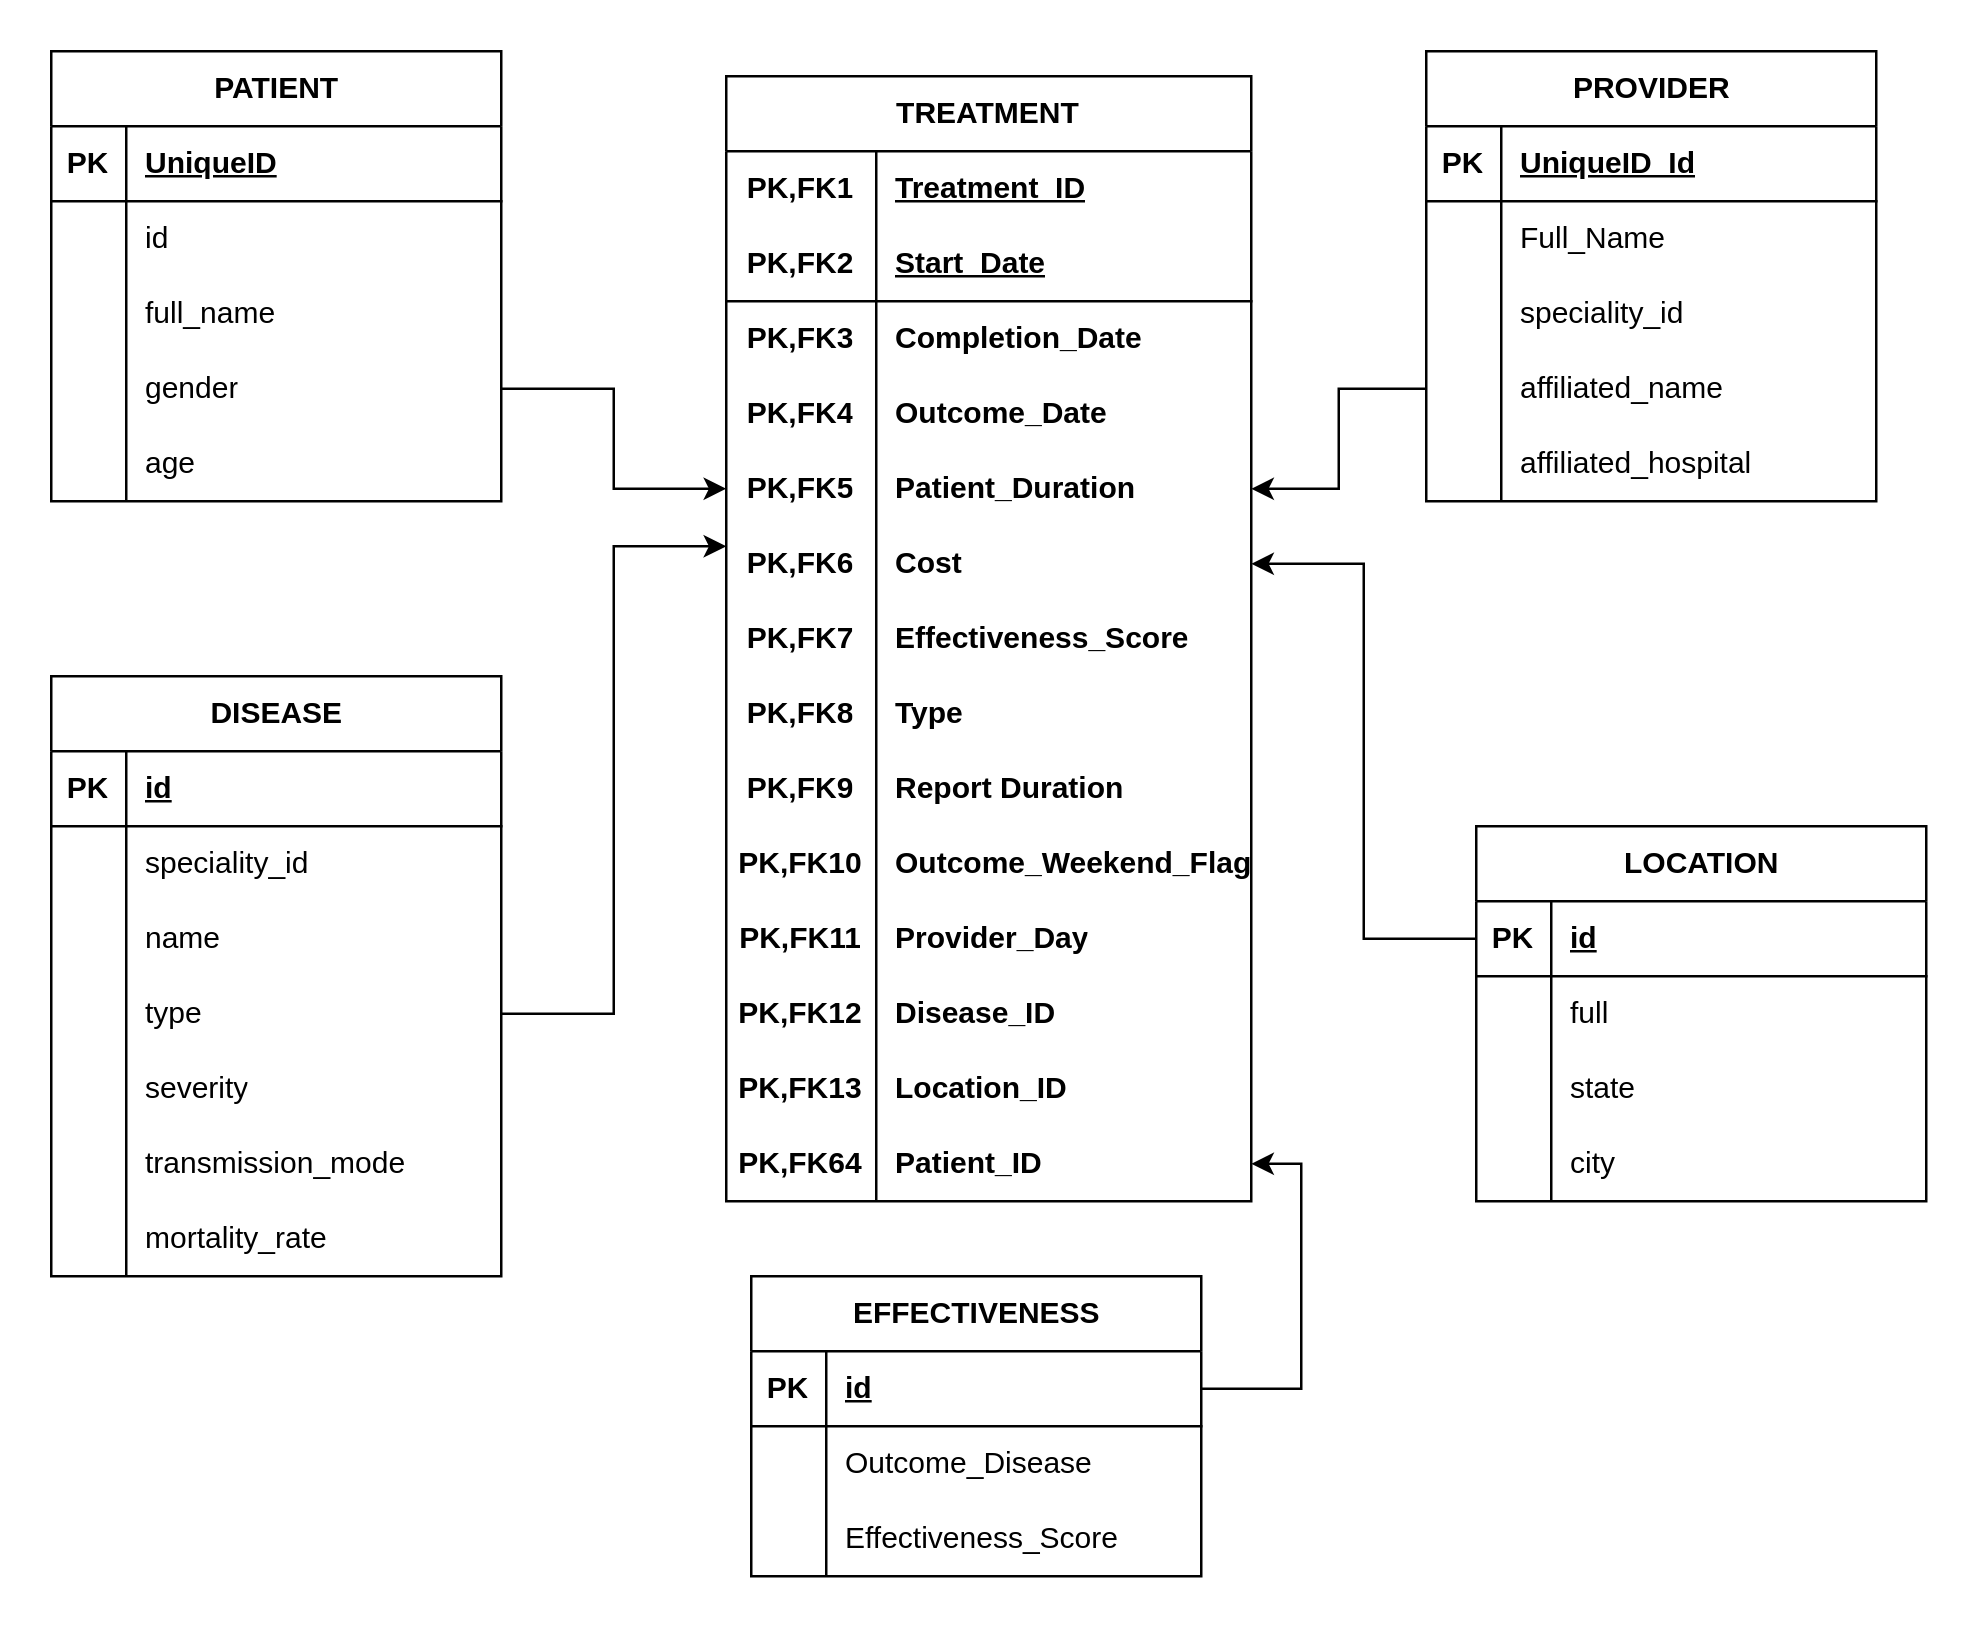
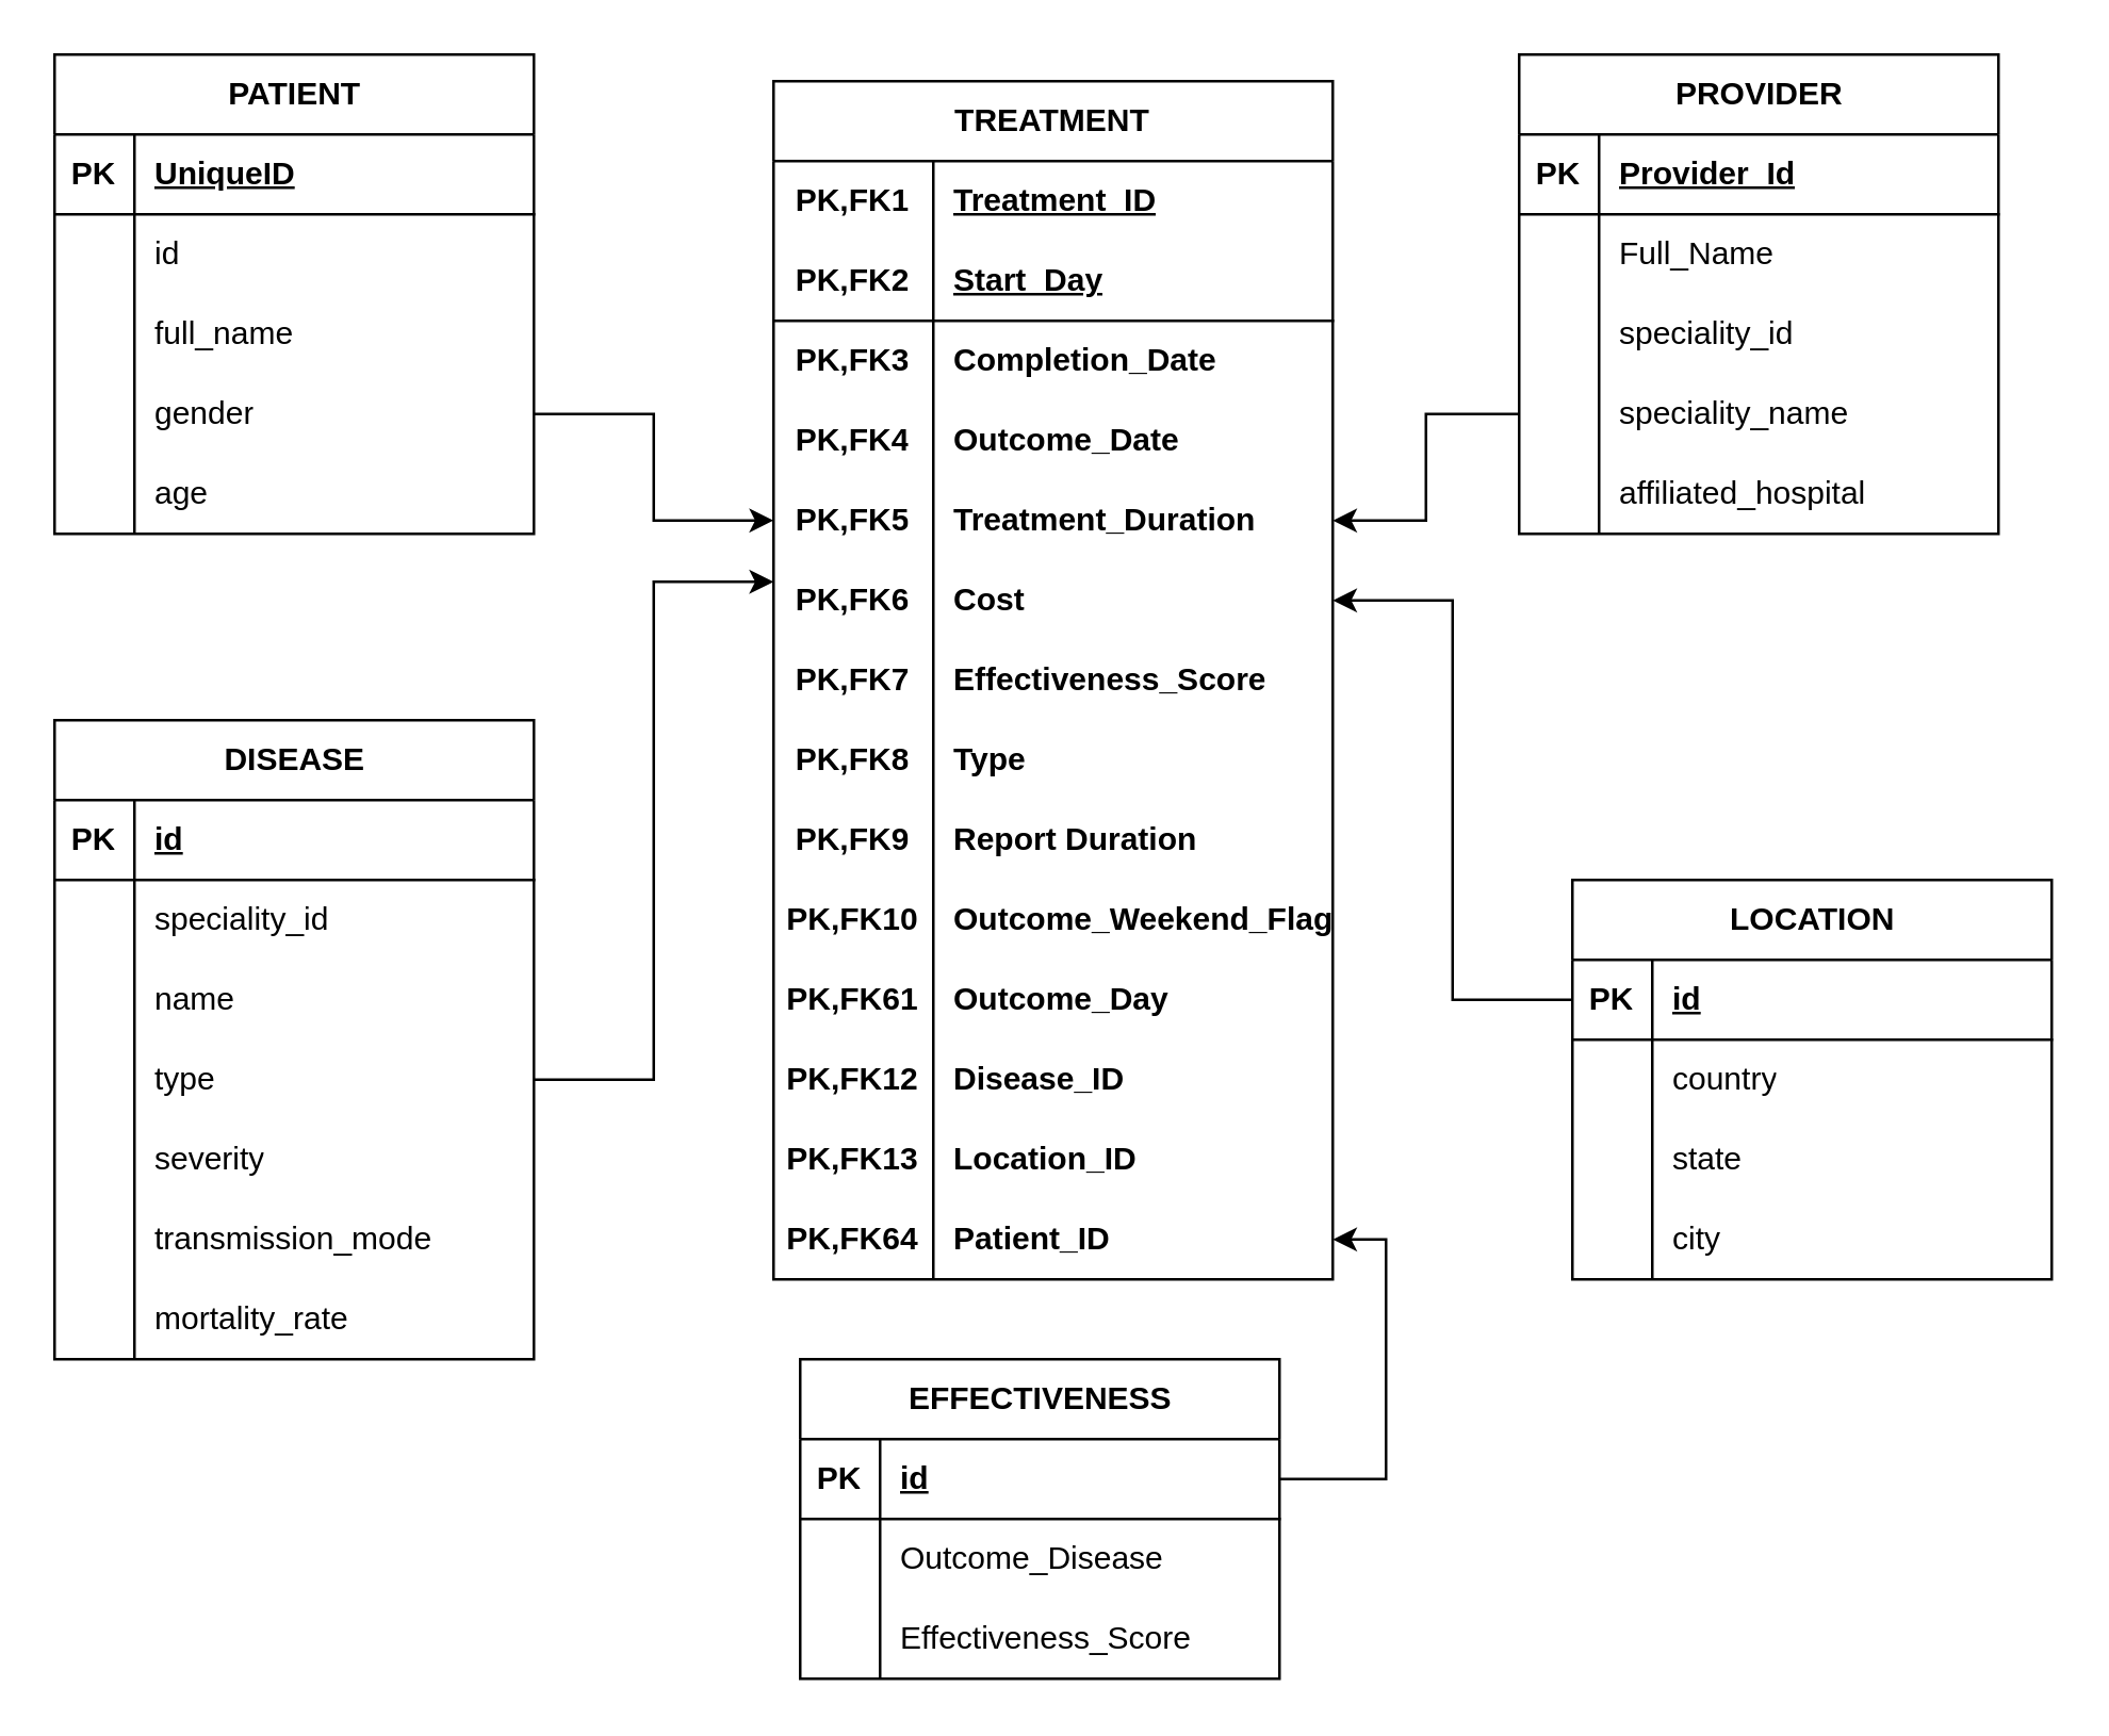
- <mxCell id="64" value="UniqueID_Id" style="shape=partialRectangle;connectable=0;fillColor=none;top=0;left=0;bottom=0;right=0;align=left;spacingLeft=6;fontStyle=5;overflow=hidden;whiteSpace=wrap;html=1;" parent="62" vertex="1"><mxGeometry x="30" width="150" height="30" as="geometry"><mxRectangle width="150" height="30" as="alternateBounds" /></mxGeometry></mxCell>
+ <mxCell id="64" value="Provider_Id" style="shape=partialRectangle;connectable=0;fillColor=none;top=0;left=0;bottom=0;right=0;align=left;spacingLeft=6;fontStyle=5;overflow=hidden;whiteSpace=wrap;html=1;" parent="62" vertex="1"><mxGeometry x="30" width="150" height="30" as="geometry"><mxRectangle width="150" height="30" as="alternateBounds" /></mxGeometry></mxCell>
- <mxCell id="8" value="Start_Date" style="shape=partialRectangle;connectable=0;fillColor=none;top=0;left=0;bottom=0;right=0;align=left;spacingLeft=6;fontStyle=5;overflow=hidden;html=1;whiteSpace=wrap;" parent="6" vertex="1"><mxGeometry x="60" width="150" height="30" as="geometry"><mxRectangle width="150" height="30" as="alternateBounds" /></mxGeometry></mxCell>
+ <mxCell id="8" value="Start_Day" style="shape=partialRectangle;connectable=0;fillColor=none;top=0;left=0;bottom=0;right=0;align=left;spacingLeft=6;fontStyle=5;overflow=hidden;html=1;whiteSpace=wrap;" parent="6" vertex="1"><mxGeometry x="60" width="150" height="30" as="geometry"><mxRectangle width="150" height="30" as="alternateBounds" /></mxGeometry></mxCell>
- <mxCell id="73" value="affiliated_name" style="shape=partialRectangle;connectable=0;fillColor=none;top=0;left=0;bottom=0;right=0;align=left;spacingLeft=6;overflow=hidden;whiteSpace=wrap;html=1;" parent="71" vertex="1"><mxGeometry x="30" width="150" height="30" as="geometry"><mxRectangle width="150" height="30" as="alternateBounds" /></mxGeometry></mxCell>
+ <mxCell id="73" value="speciality_name" style="shape=partialRectangle;connectable=0;fillColor=none;top=0;left=0;bottom=0;right=0;align=left;spacingLeft=6;overflow=hidden;whiteSpace=wrap;html=1;" parent="71" vertex="1"><mxGeometry x="30" width="150" height="30" as="geometry"><mxRectangle width="150" height="30" as="alternateBounds" /></mxGeometry></mxCell>
- <mxCell id="17" value="&lt;b&gt;Patient_Duration&lt;/b&gt;" style="shape=partialRectangle;connectable=0;fillColor=none;top=0;left=0;bottom=0;right=0;align=left;spacingLeft=6;overflow=hidden;html=1;whiteSpace=wrap;" parent="15" vertex="1"><mxGeometry x="60" width="150" height="30" as="geometry"><mxRectangle width="150" height="30" as="alternateBounds" /></mxGeometry></mxCell>
+ <mxCell id="17" value="&lt;b&gt;Treatment_Duration&lt;/b&gt;" style="shape=partialRectangle;connectable=0;fillColor=none;top=0;left=0;bottom=0;right=0;align=left;spacingLeft=6;overflow=hidden;html=1;whiteSpace=wrap;" parent="15" vertex="1"><mxGeometry x="60" width="150" height="30" as="geometry"><mxRectangle width="150" height="30" as="alternateBounds" /></mxGeometry></mxCell>
- <mxCell id="34" value="&lt;span style=&quot;font-weight: 700;&quot;&gt;PK,FK11&lt;/span&gt;" style="shape=partialRectangle;connectable=0;fillColor=none;top=0;left=0;bottom=0;right=0;editable=1;overflow=hidden;html=1;whiteSpace=wrap;" parent="33" vertex="1"><mxGeometry width="60" height="30" as="geometry"><mxRectangle width="60" height="30" as="alternateBounds" /></mxGeometry></mxCell>
+ <mxCell id="34" value="&lt;span style=&quot;font-weight: 700;&quot;&gt;PK,FK61&lt;/span&gt;" style="shape=partialRectangle;connectable=0;fillColor=none;top=0;left=0;bottom=0;right=0;editable=1;overflow=hidden;html=1;whiteSpace=wrap;" parent="33" vertex="1"><mxGeometry width="60" height="30" as="geometry"><mxRectangle width="60" height="30" as="alternateBounds" /></mxGeometry></mxCell>
- <mxCell id="35" value="&lt;b&gt;Provider_Day&lt;/b&gt;" style="shape=partialRectangle;connectable=0;fillColor=none;top=0;left=0;bottom=0;right=0;align=left;spacingLeft=6;overflow=hidden;html=1;whiteSpace=wrap;" parent="33" vertex="1"><mxGeometry x="60" width="150" height="30" as="geometry"><mxRectangle width="150" height="30" as="alternateBounds" /></mxGeometry></mxCell>
+ <mxCell id="35" value="&lt;b&gt;Outcome_Day&lt;/b&gt;" style="shape=partialRectangle;connectable=0;fillColor=none;top=0;left=0;bottom=0;right=0;align=left;spacingLeft=6;overflow=hidden;html=1;whiteSpace=wrap;" parent="33" vertex="1"><mxGeometry x="60" width="150" height="30" as="geometry"><mxRectangle width="150" height="30" as="alternateBounds" /></mxGeometry></mxCell>
- <mxCell id="105" value="full" style="shape=partialRectangle;connectable=0;fillColor=none;top=0;left=0;bottom=0;right=0;align=left;spacingLeft=6;overflow=hidden;whiteSpace=wrap;html=1;" parent="103" vertex="1"><mxGeometry x="30" width="150" height="30" as="geometry"><mxRectangle width="150" height="30" as="alternateBounds" /></mxGeometry></mxCell>
+ <mxCell id="105" value="country" style="shape=partialRectangle;connectable=0;fillColor=none;top=0;left=0;bottom=0;right=0;align=left;spacingLeft=6;overflow=hidden;whiteSpace=wrap;html=1;" parent="103" vertex="1"><mxGeometry x="30" width="150" height="30" as="geometry"><mxRectangle width="150" height="30" as="alternateBounds" /></mxGeometry></mxCell>
